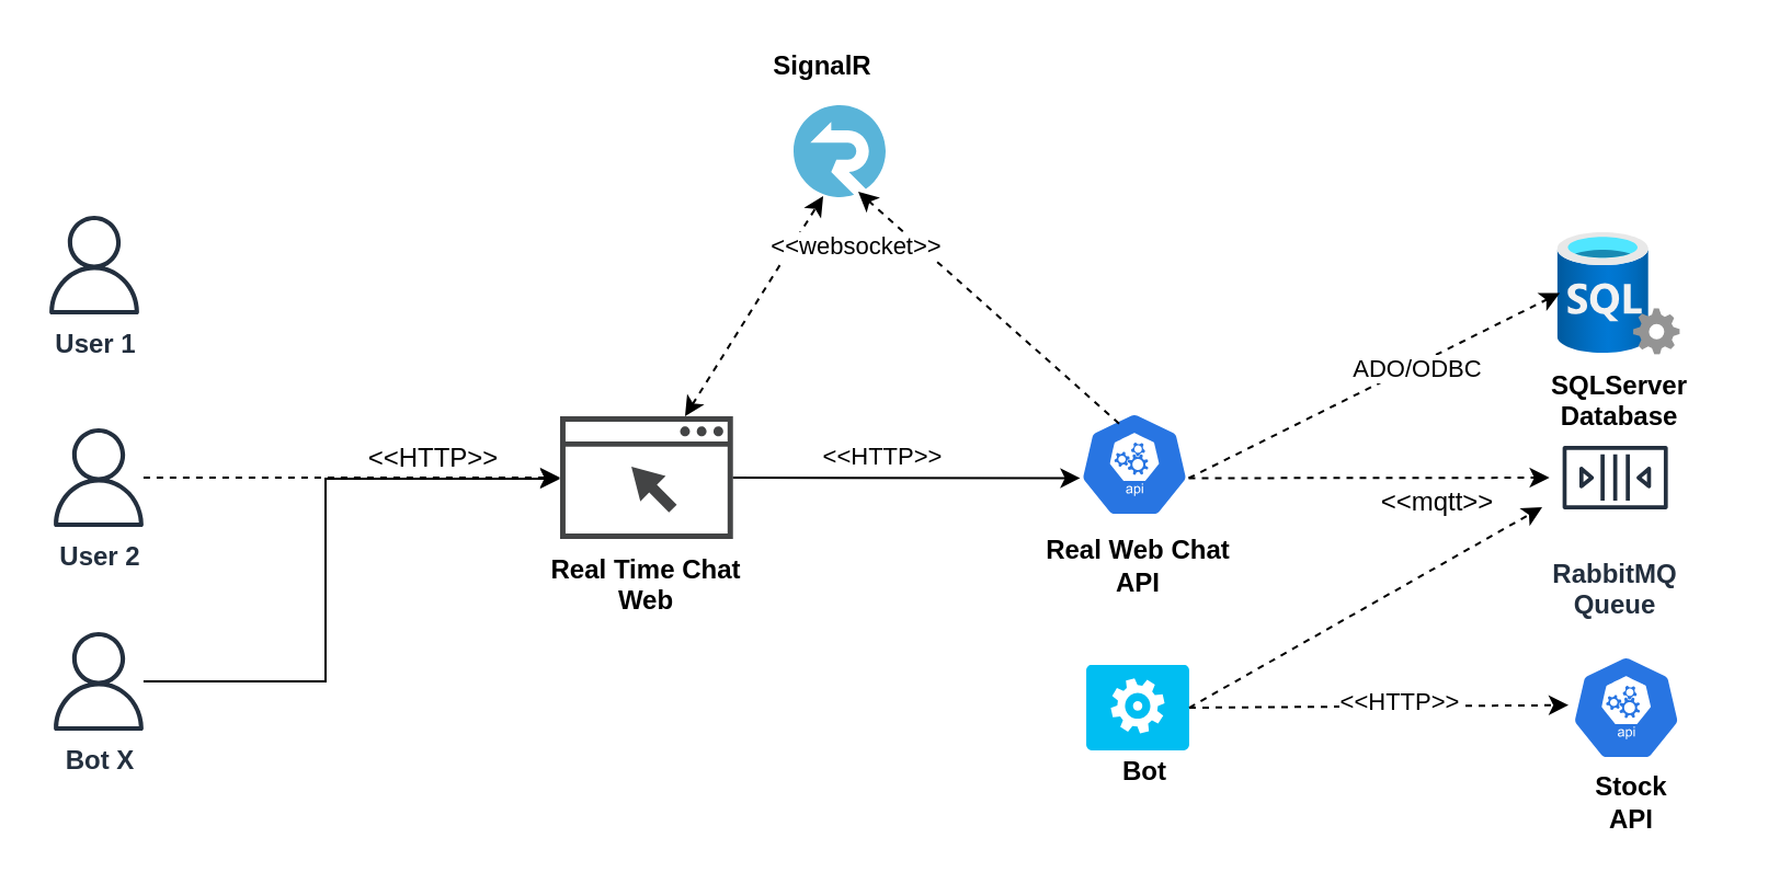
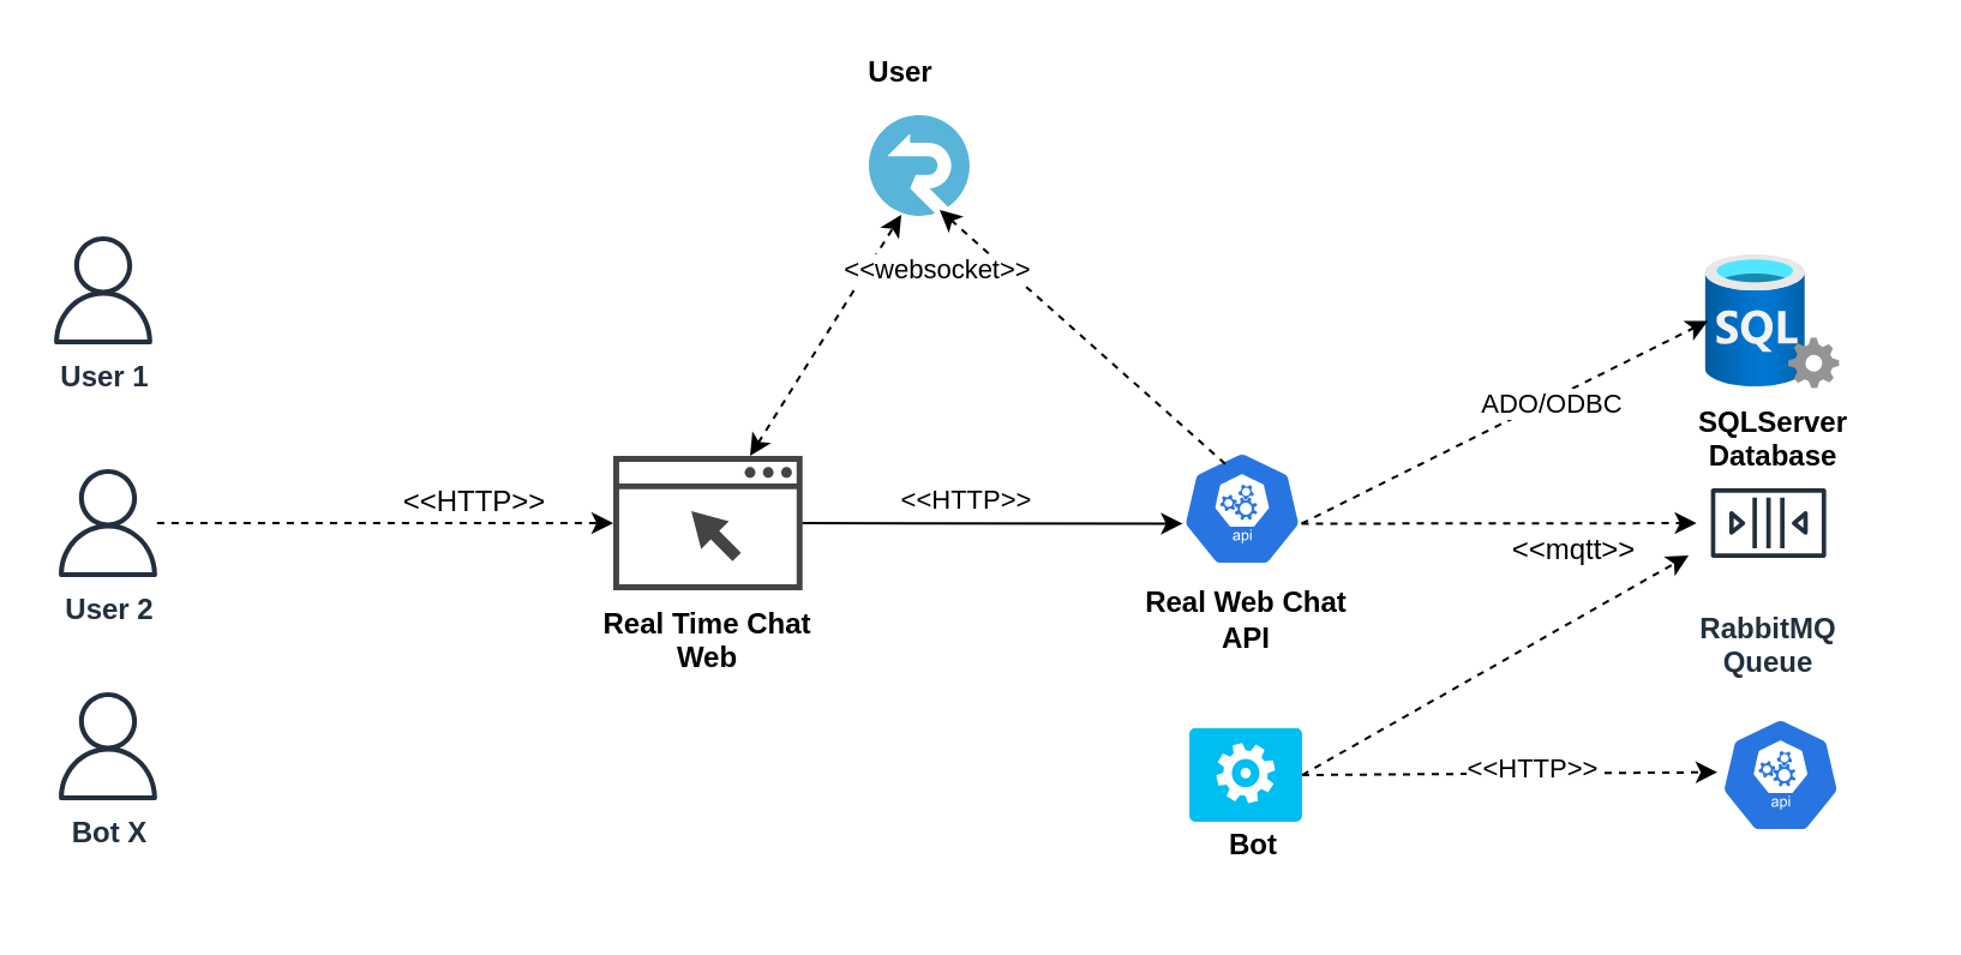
- <mxCell id="22" value="&lt;b&gt;SignalR&lt;/b&gt;" style="text;html=1;strokeColor=none;fillColor=none;align=center;verticalAlign=middle;whiteSpace=wrap;rounded=0;labelBackgroundColor=#ffffff;" vertex="1" parent="1"><mxGeometry x="324" y="20" width="102" height="20" as="geometry" /></mxCell>
+ <mxCell id="22" value="&lt;b&gt;User&lt;/b&gt;" style="text;html=1;strokeColor=none;fillColor=none;align=center;verticalAlign=middle;whiteSpace=wrap;rounded=0;labelBackgroundColor=#ffffff;" vertex="1" parent="1"><mxGeometry x="324" y="20" width="102" height="20" as="geometry" /></mxCell>
- <mxCell id="5" style="edgeStyle=orthogonalEdgeStyle;rounded=0;orthogonalLoop=1;jettySize=auto;html=1;" edge="1" parent="1" source="6" target="7"><mxGeometry relative="1" as="geometry"><Array as="points"><mxPoint x="148" y="311" /><mxPoint x="148" y="218" /></Array></mxGeometry></mxCell>
- <mxCell id="30" value="&lt;b&gt;Stock&lt;br&gt;API&lt;/b&gt;" style="text;html=1;strokeColor=none;fillColor=none;align=center;verticalAlign=middle;whiteSpace=wrap;rounded=0;labelBackgroundColor=#ffffff;" vertex="1" parent="1"><mxGeometry x="693" y="356" width="102" height="20" as="geometry" /></mxCell>
